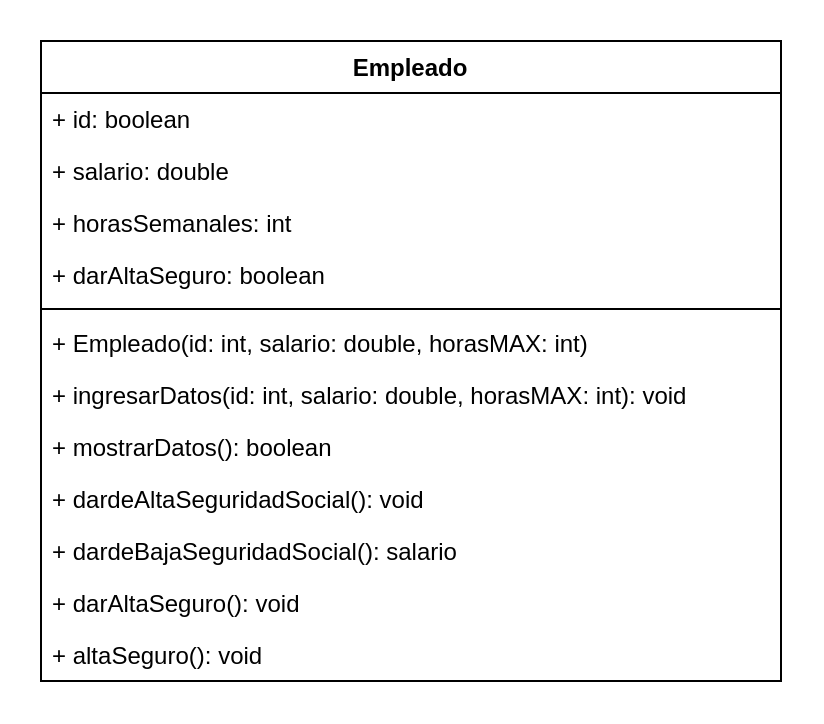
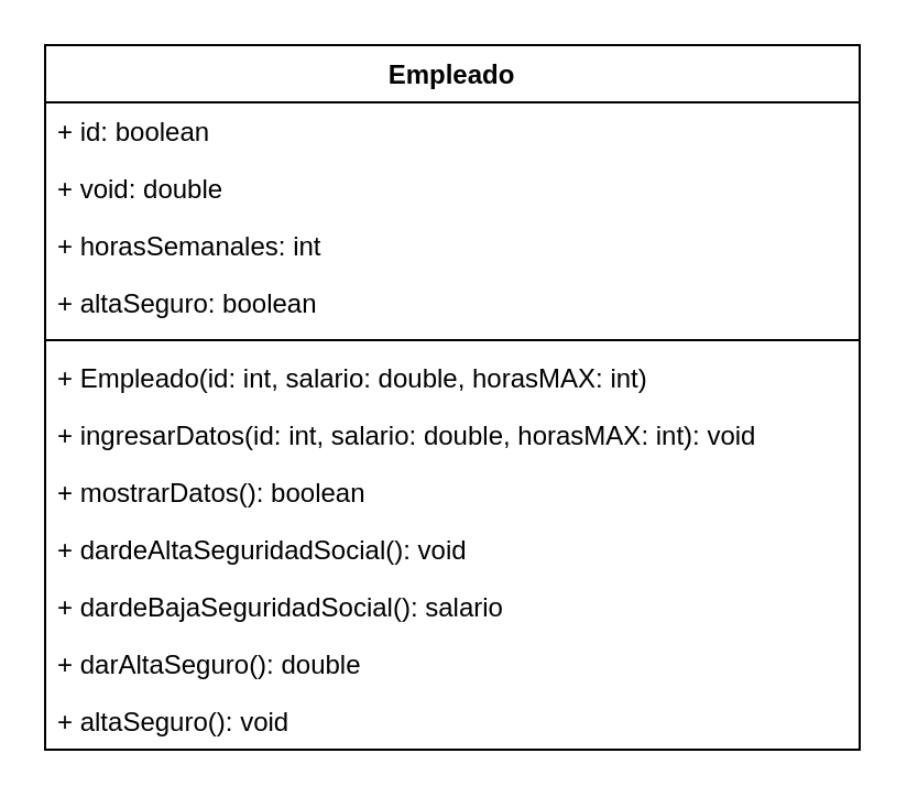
- <mxCell id="4" value="+ salario: double&lt;span style=&quot;white-space: pre;&quot;&gt;&#09;&lt;/span&gt;" style="text;strokeColor=none;fillColor=none;align=left;verticalAlign=top;spacingLeft=4;spacingRight=4;overflow=hidden;rotatable=0;points=[[0,0.5],[1,0.5]];portConstraint=eastwest;whiteSpace=wrap;html=1;" vertex="1" parent="2"><mxGeometry y="52" width="370" height="26" as="geometry" /></mxCell>
+ <mxCell id="4" value="+ void: double&lt;span style=&quot;white-space: pre;&quot;&gt;&#09;&lt;/span&gt;" style="text;strokeColor=none;fillColor=none;align=left;verticalAlign=top;spacingLeft=4;spacingRight=4;overflow=hidden;rotatable=0;points=[[0,0.5],[1,0.5]];portConstraint=eastwest;whiteSpace=wrap;html=1;" vertex="1" parent="2"><mxGeometry y="52" width="370" height="26" as="geometry" /></mxCell>
- <mxCell id="6" value="+ darAltaSeguro: boolean" style="text;strokeColor=none;fillColor=none;align=left;verticalAlign=top;spacingLeft=4;spacingRight=4;overflow=hidden;rotatable=0;points=[[0,0.5],[1,0.5]];portConstraint=eastwest;whiteSpace=wrap;html=1;" vertex="1" parent="2"><mxGeometry y="104" width="370" height="26" as="geometry" /></mxCell>
+ <mxCell id="6" value="+ altaSeguro: boolean" style="text;strokeColor=none;fillColor=none;align=left;verticalAlign=top;spacingLeft=4;spacingRight=4;overflow=hidden;rotatable=0;points=[[0,0.5],[1,0.5]];portConstraint=eastwest;whiteSpace=wrap;html=1;" vertex="1" parent="2"><mxGeometry y="104" width="370" height="26" as="geometry" /></mxCell>
- <mxCell id="13" value="+ &lt;span class=&quot;hljs-title function_ invoke__&quot;&gt;darAltaSeguro&lt;/span&gt;(): &lt;span class=&quot;hljs-keyword&quot;&gt;void&lt;/span&gt;" style="text;strokeColor=none;fillColor=none;align=left;verticalAlign=top;spacingLeft=4;spacingRight=4;overflow=hidden;rotatable=0;points=[[0,0.5],[1,0.5]];portConstraint=eastwest;whiteSpace=wrap;html=1;" vertex="1" parent="2"><mxGeometry y="268" width="370" height="26" as="geometry" /></mxCell>
+ <mxCell id="13" value="+ &lt;span class=&quot;hljs-title function_ invoke__&quot;&gt;darAltaSeguro&lt;/span&gt;(): &lt;span class=&quot;hljs-keyword&quot;&gt;double&lt;/span&gt;" style="text;strokeColor=none;fillColor=none;align=left;verticalAlign=top;spacingLeft=4;spacingRight=4;overflow=hidden;rotatable=0;points=[[0,0.5],[1,0.5]];portConstraint=eastwest;whiteSpace=wrap;html=1;" vertex="1" parent="2"><mxGeometry y="268" width="370" height="26" as="geometry" /></mxCell>
